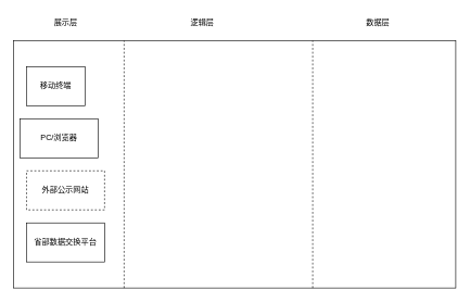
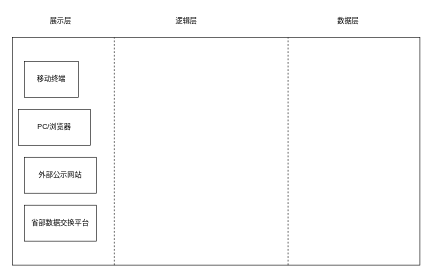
- <mxCell id="10" value="外部公示网站" style="rounded=0;whiteSpace=wrap;html=1;dashed=1;" parent="1" vertex="1"><mxGeometry x="40" y="262" width="120" height="60" as="geometry" /></mxCell>
+ <mxCell id="10" value="外部公示网站" style="rounded=0;whiteSpace=wrap;html=1;" parent="1" vertex="1"><mxGeometry x="40" y="262" width="120" height="60" as="geometry" /></mxCell>
